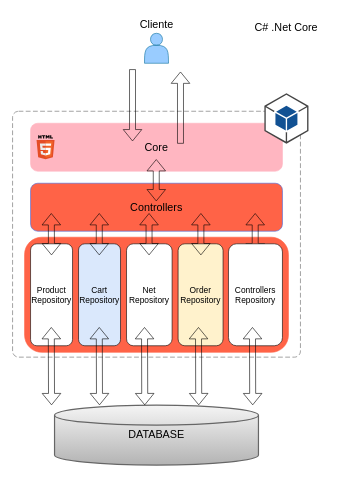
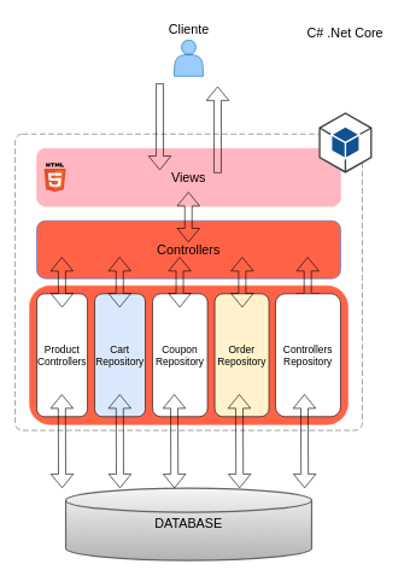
- <mxCell id="5" value="&lt;font style=&quot;font-size: 18px;&quot;&gt;Core&lt;/font&gt;" style="rounded=1;whiteSpace=wrap;html=1;fillColor=#FFB6C1;strokeColor=#FFB6C1;fontColor=#000000;" vertex="1" parent="1"><mxGeometry x="50" y="205" width="420" height="80" as="geometry" /></mxCell>
+ <mxCell id="5" value="&lt;font style=&quot;font-size: 18px;&quot;&gt;Views&lt;/font&gt;" style="rounded=1;whiteSpace=wrap;html=1;fillColor=#FFB6C1;strokeColor=#FFB6C1;fontColor=#000000;" vertex="1" parent="1"><mxGeometry x="50" y="205" width="420" height="80" as="geometry" /></mxCell>
- <mxCell id="14" value="&lt;font style=&quot;font-size: 14px;&quot;&gt;Product Repository&lt;/font&gt;" style="rounded=1;whiteSpace=wrap;html=1;" vertex="1" parent="1"><mxGeometry x="50" y="406" width="70" height="170" as="geometry" /></mxCell>
+ <mxCell id="14" value="&lt;font style=&quot;font-size: 14px;&quot;&gt;Product Controllers&lt;/font&gt;" style="rounded=1;whiteSpace=wrap;html=1;" vertex="1" parent="1"><mxGeometry x="50" y="406" width="70" height="170" as="geometry" /></mxCell>
- <mxCell id="16" value="&lt;span style=&quot;font-size: 14px;&quot;&gt;Net Repository&lt;/span&gt;" style="rounded=1;whiteSpace=wrap;html=1;" vertex="1" parent="1"><mxGeometry x="210" y="406" width="76" height="170" as="geometry" /></mxCell>
+ <mxCell id="16" value="&lt;span style=&quot;font-size: 14px;&quot;&gt;Coupon Repository&lt;/span&gt;" style="rounded=1;whiteSpace=wrap;html=1;" vertex="1" parent="1"><mxGeometry x="210" y="406" width="76" height="170" as="geometry" /></mxCell>
